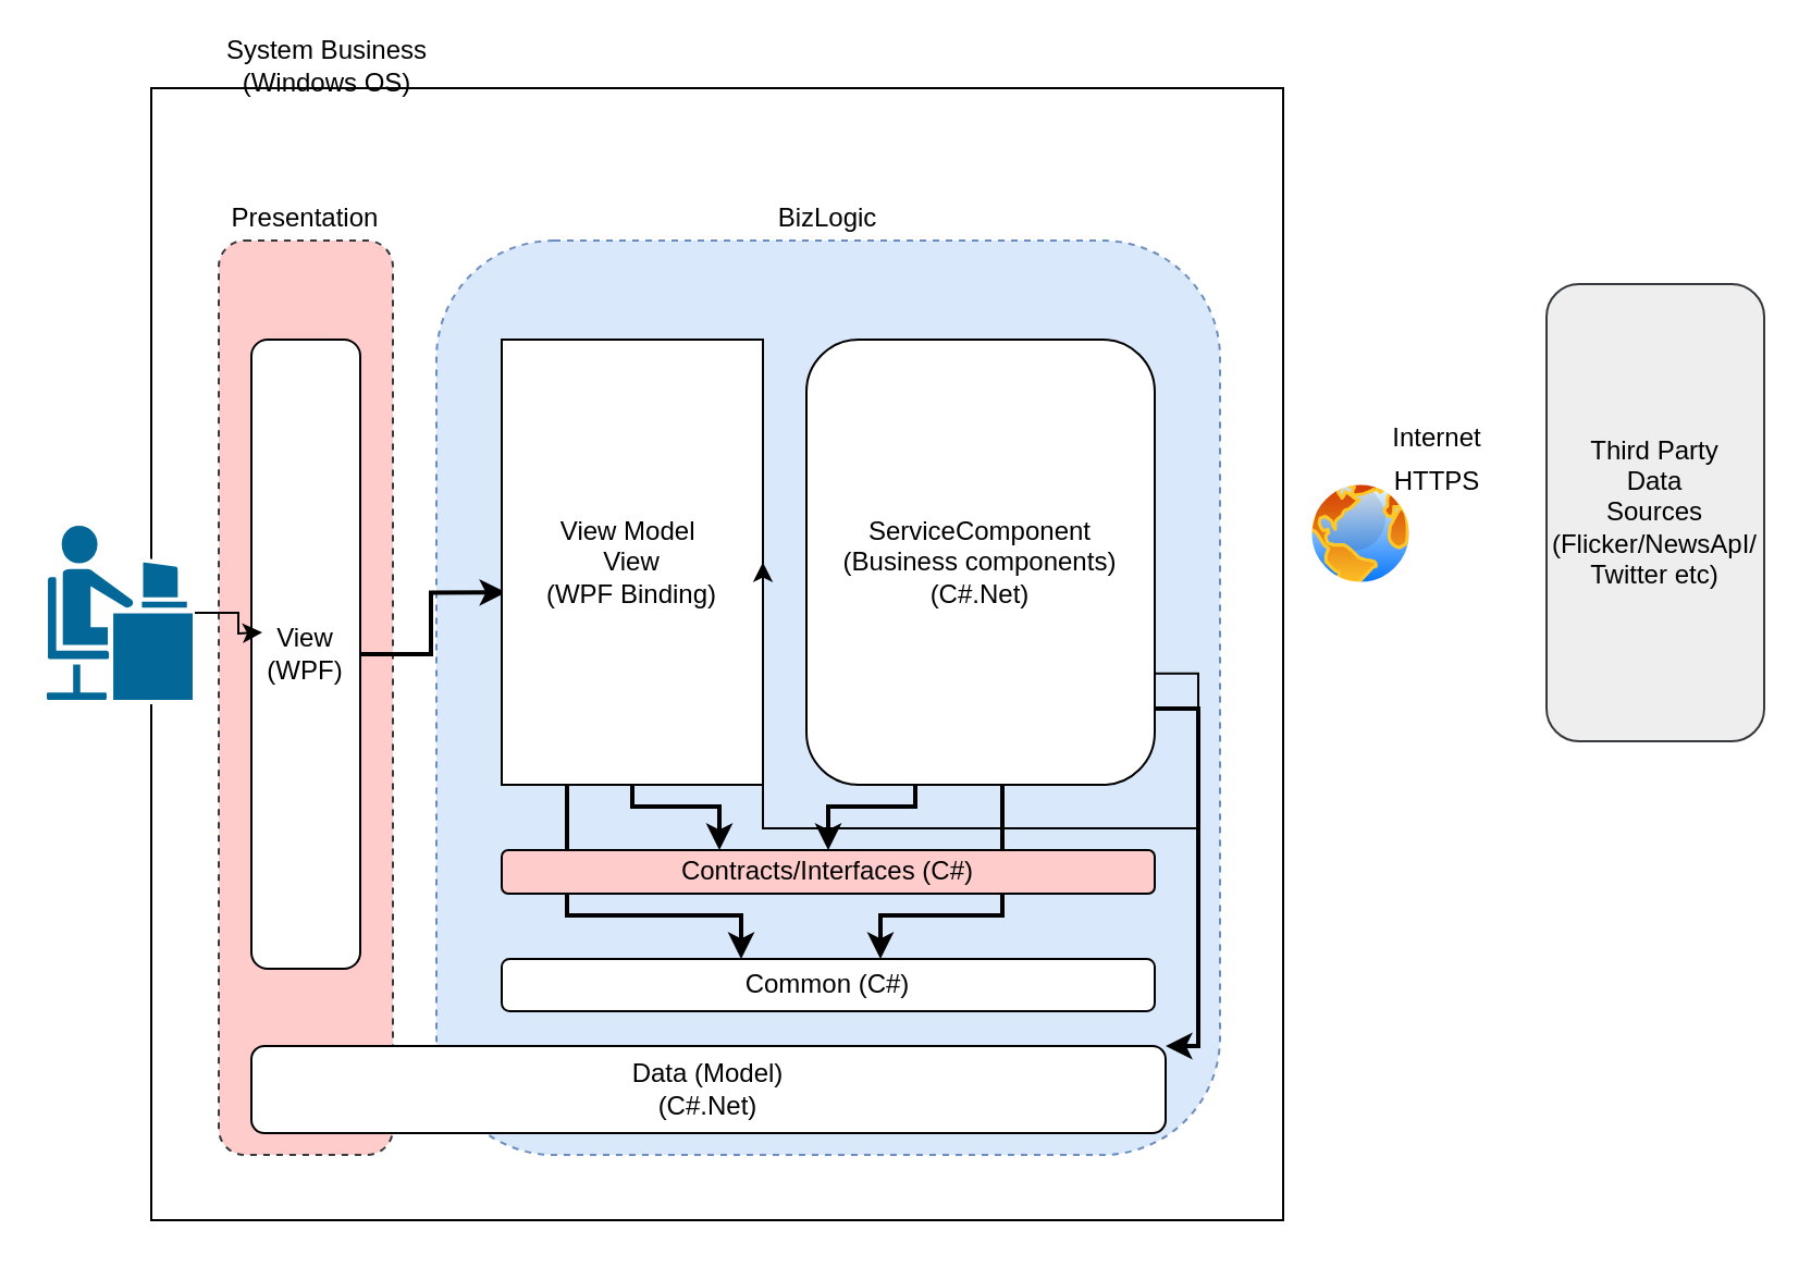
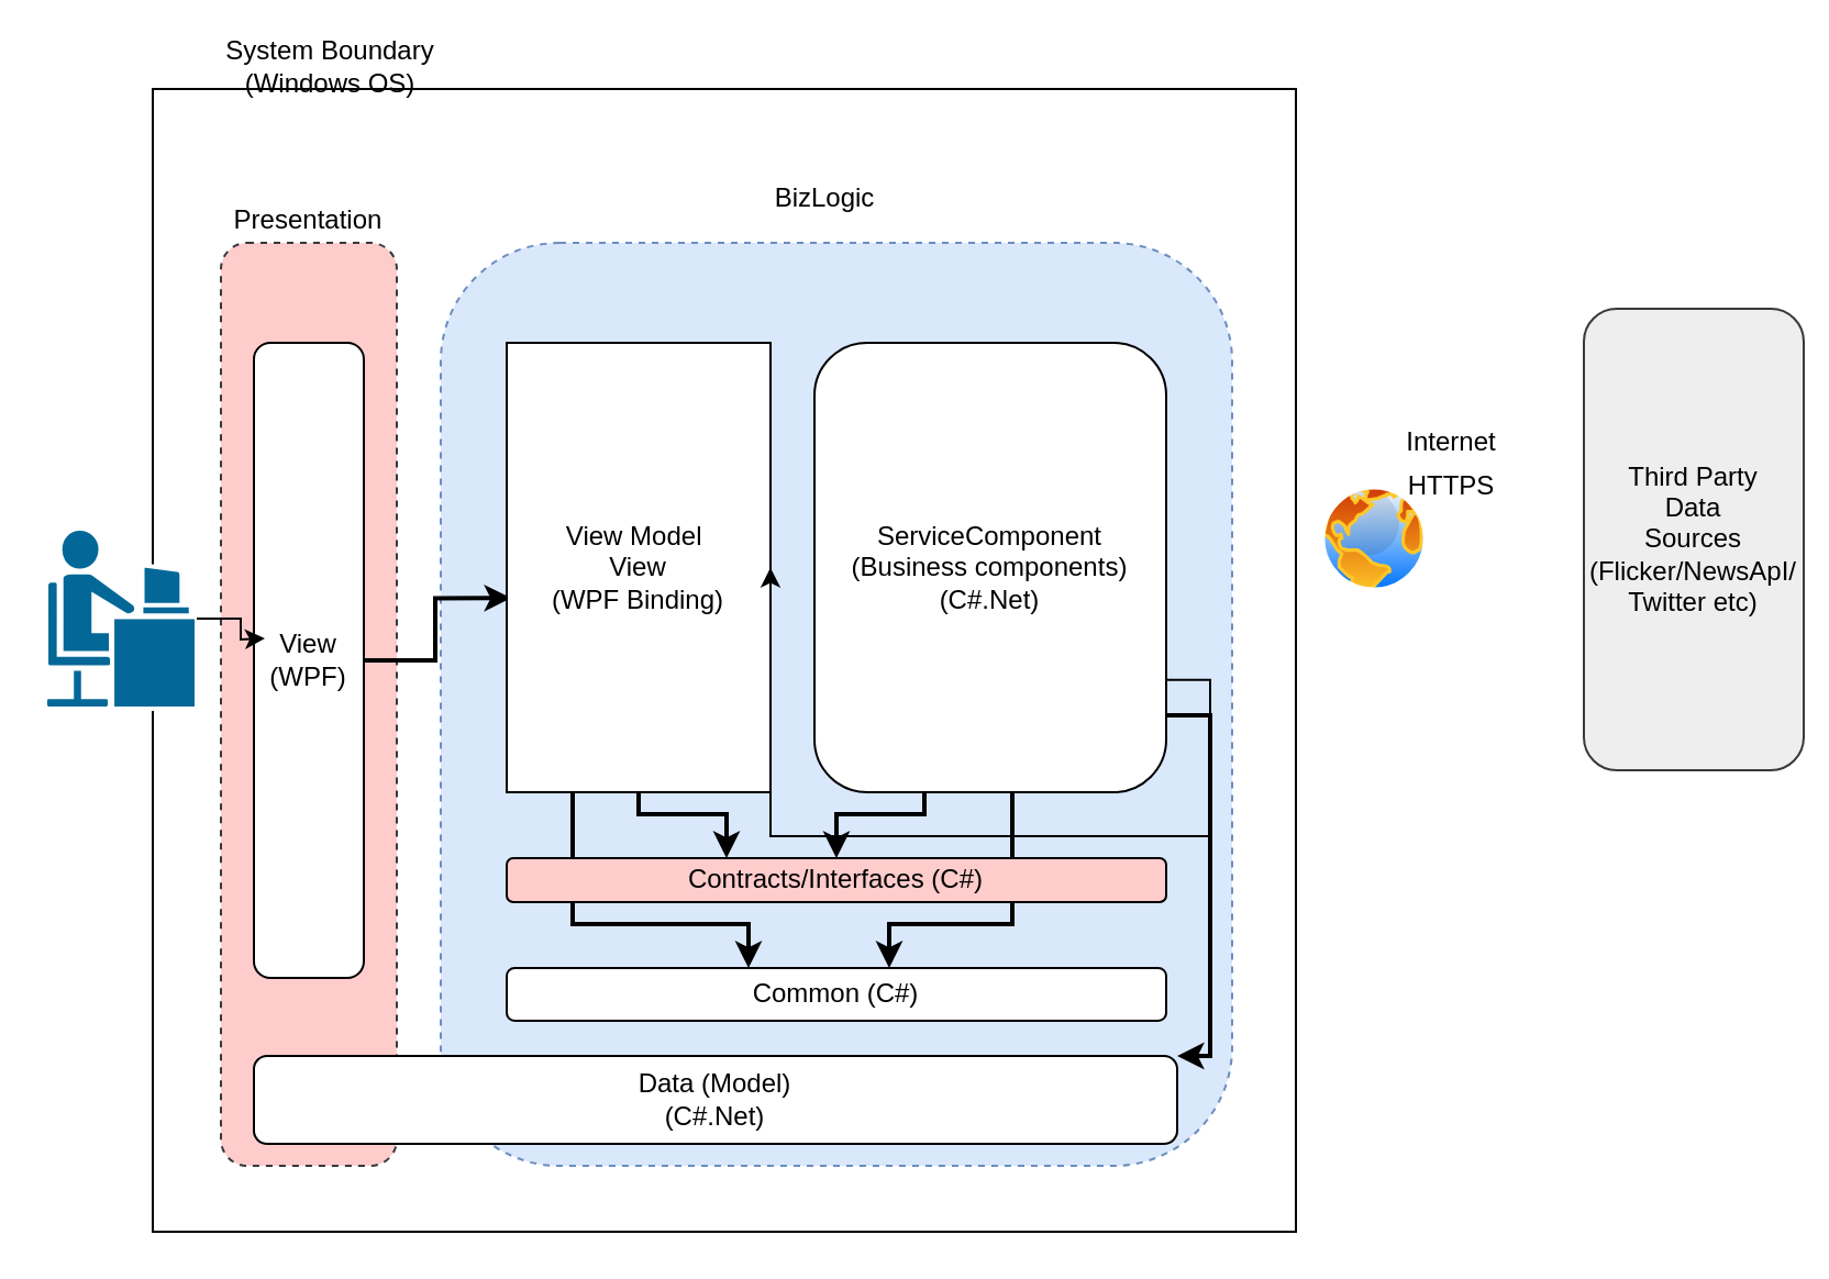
- <mxCell id="4" value="System Business (Windows OS)" style="text;html=1;strokeColor=none;fillColor=none;align=center;verticalAlign=middle;whiteSpace=wrap;rounded=0;" parent="1" vertex="1"><mxGeometry x="100" y="20" width="100" height="20" as="geometry" /></mxCell>
+ <mxCell id="4" value="System Boundary (Windows OS)" style="text;html=1;strokeColor=none;fillColor=none;align=center;verticalAlign=middle;whiteSpace=wrap;rounded=0;" parent="1" vertex="1"><mxGeometry x="100" y="20" width="100" height="20" as="geometry" /></mxCell>
- <mxCell id="10" value="BizLogic" style="text;html=1;strokeColor=none;fillColor=none;align=center;verticalAlign=middle;whiteSpace=wrap;rounded=0;" parent="1" vertex="1"><mxGeometry x="340" y="90" width="80" height="20" as="geometry" /></mxCell>
+ <mxCell id="10" value="BizLogic" style="text;html=1;strokeColor=none;fillColor=none;align=center;verticalAlign=middle;whiteSpace=wrap;rounded=0;" parent="1" vertex="1"><mxGeometry x="335" y="80" width="80" height="20" as="geometry" /></mxCell>
- <mxCell id="2" value="Third Party &lt;br&gt;Data&lt;br&gt;Sources&lt;br&gt;(Flicker/NewsApI/&lt;br&gt;Twitter etc)" style="rounded=1;whiteSpace=wrap;html=1;fillColor=#eeeeee;strokeColor=#36393d;" parent="1" vertex="1"><mxGeometry x="710" y="130" width="100" height="210" as="geometry" /></mxCell>
+ <mxCell id="2" value="Third Party &lt;br&gt;Data&lt;br&gt;Sources&lt;br&gt;(Flicker/NewsApI/&lt;br&gt;Twitter etc)" style="rounded=1;whiteSpace=wrap;html=1;fillColor=#eeeeee;strokeColor=#36393d;" parent="1" vertex="1"><mxGeometry x="720" y="140" width="100" height="210" as="geometry" /></mxCell>
